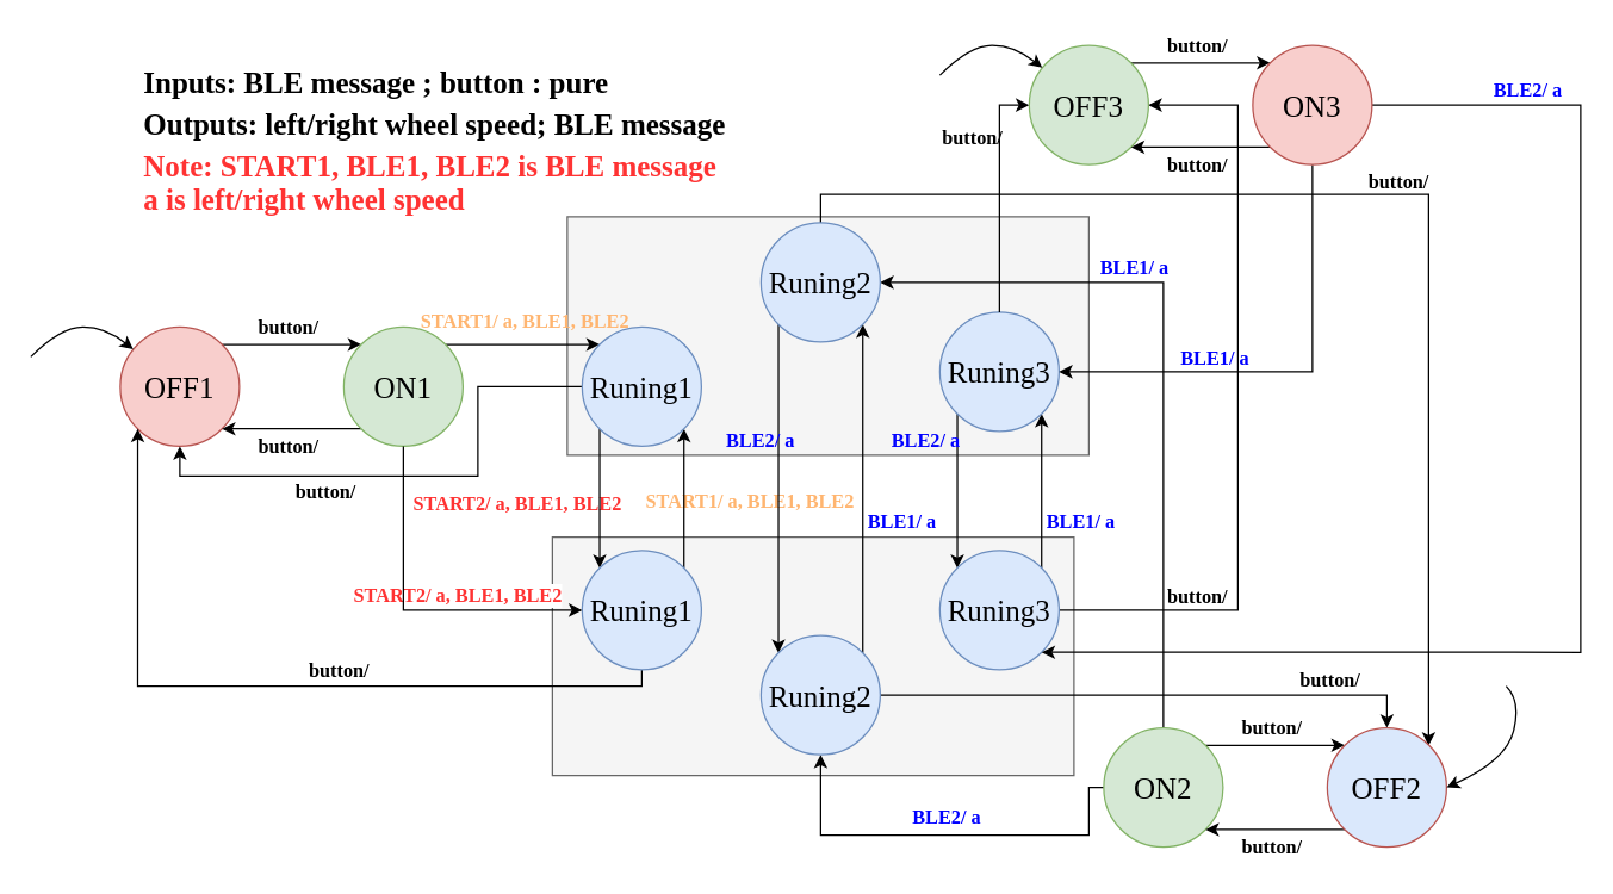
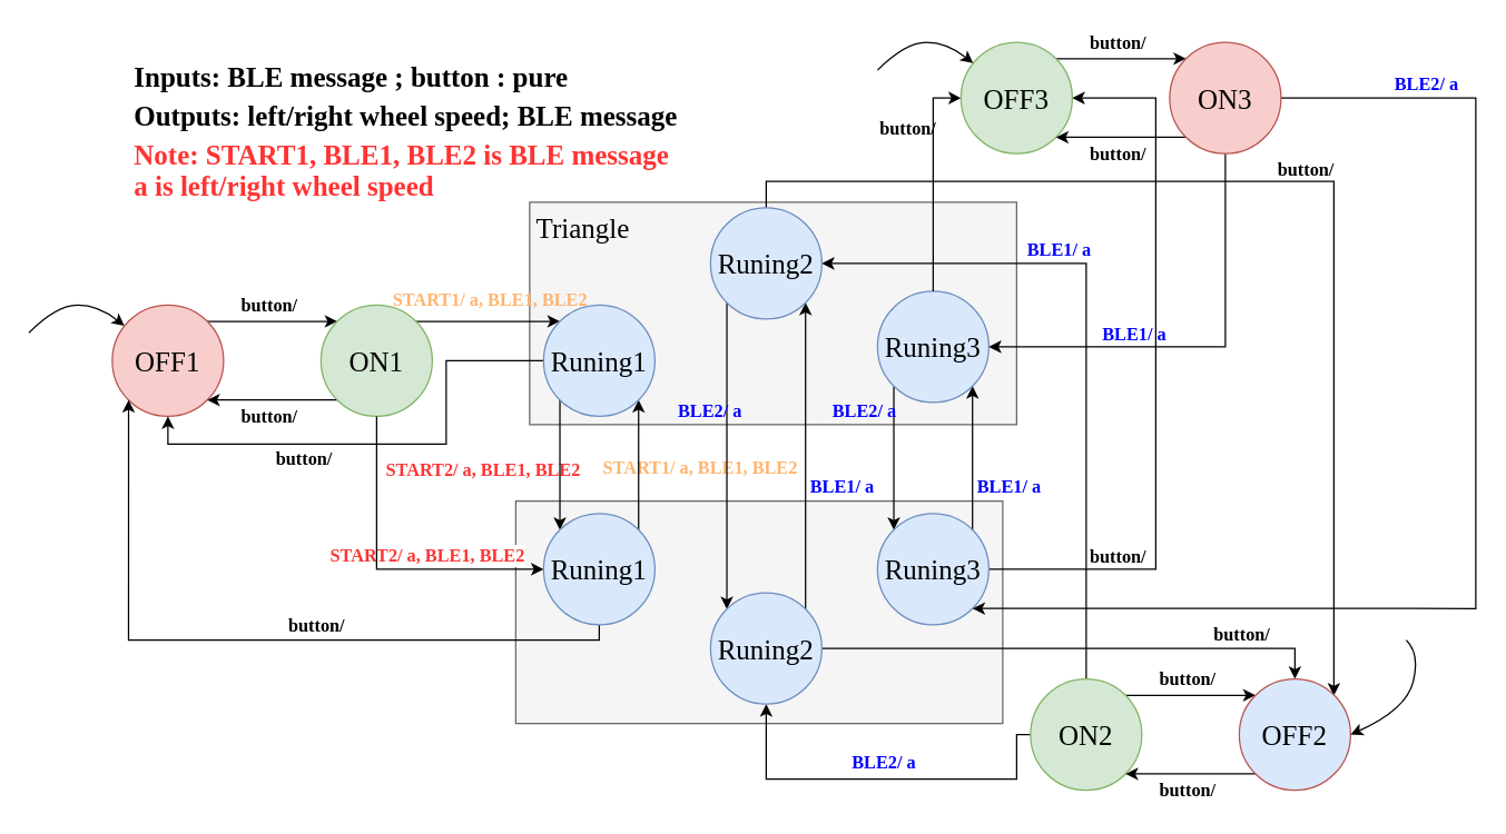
+ <mxCell id="61" value="Triangle&amp;nbsp;" style="text;html=1;resizable=0;points=[];autosize=1;align=left;verticalAlign=top;spacingTop=-4;fontSize=20;fontFamily=Times New Roman;" vertex="1" parent="1"><mxGeometry x="382.5" y="149" width="90" height="30" as="geometry" /></mxCell>
